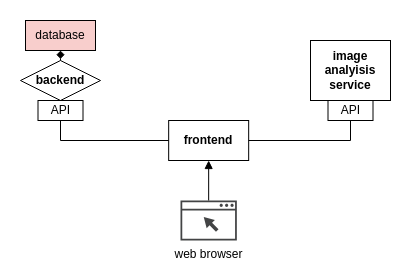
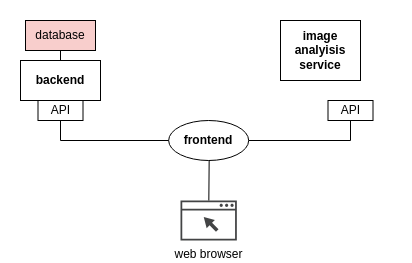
- <mxCell id="8" value="" style="endArrow=diamond;html=1;" edge="1" parent="1" source="2" target="4"><mxGeometry width="50" height="50" relative="1" as="geometry"><mxPoint x="30" y="50" as="sourcePoint" /><mxPoint x="80" y="0" as="targetPoint" /></mxGeometry></mxCell>
+ <mxCell id="8" value="" style="endArrow=none;html=1;" edge="1" parent="1" source="2" target="4"><mxGeometry width="50" height="50" relative="1" as="geometry"><mxPoint x="30" y="50" as="sourcePoint" /><mxPoint x="80" y="0" as="targetPoint" /></mxGeometry></mxCell>
- <mxCell id="6" value="image analyisis service" style="rounded=0;whiteSpace=wrap;html=1;fontStyle=1" vertex="1" parent="1"><mxGeometry x="310" y="40" width="80" height="60" as="geometry" /></mxCell>
+ <mxCell id="6" value="image analyisis service" style="rounded=0;whiteSpace=wrap;html=1;fontStyle=1" vertex="1" parent="1"><mxGeometry x="280" y="20" width="80" height="60" as="geometry" /></mxCell>
- <mxCell id="2" value="backend" style="rhombus;whiteSpace=wrap;html=1;fontStyle=1;" vertex="1" parent="1"><mxGeometry x="20" y="60" width="80" height="40" as="geometry" /></mxCell>
+ <mxCell id="2" value="backend" style="rounded=0;whiteSpace=wrap;html=1;fontStyle=1" vertex="1" parent="1"><mxGeometry x="20" y="60" width="80" height="40" as="geometry" /></mxCell>
- <mxCell id="3" value="frontend" style="rounded=0;whiteSpace=wrap;html=1;fontStyle=1" vertex="1" parent="1"><mxGeometry x="168.17" y="120" width="80" height="40" as="geometry" /></mxCell>
+ <mxCell id="3" value="frontend" style="ellipse;whiteSpace=wrap;html=1;fontStyle=1;" vertex="1" parent="1"><mxGeometry x="168.17" y="120" width="80" height="40" as="geometry" /></mxCell>
- <mxCell id="10" value="" style="endArrow=block;html=1;" edge="1" parent="1" source="5" target="3"><mxGeometry width="50" height="50" relative="1" as="geometry"><mxPoint x="90" y="220" as="sourcePoint" /><mxPoint x="140" y="170" as="targetPoint" /></mxGeometry></mxCell>
+ <mxCell id="10" value="" style="endArrow=none;html=1;" edge="1" parent="1" source="5" target="3"><mxGeometry width="50" height="50" relative="1" as="geometry"><mxPoint x="90" y="220" as="sourcePoint" /><mxPoint x="140" y="170" as="targetPoint" /></mxGeometry></mxCell>
